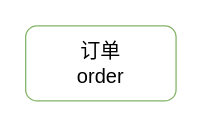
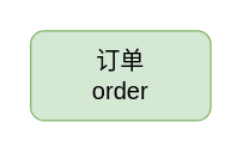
- <mxCell id="2" value="&lt;font style=&quot;font-size: 16px;&quot;&gt;订单&lt;/font&gt;&lt;div&gt;&lt;font style=&quot;font-size: 16px;&quot;&gt;order&lt;/font&gt;&lt;/div&gt;" style="rounded=1;whiteSpace=wrap;html=1;fillColor=#ffffff;strokeColor=#82b366;" vertex="1" parent="1"><mxGeometry x="20" y="20" width="120" height="60" as="geometry" /></mxCell>
+ <mxCell id="2" value="&lt;font style=&quot;font-size: 16px;&quot;&gt;订单&lt;/font&gt;&lt;div&gt;&lt;font style=&quot;font-size: 16px;&quot;&gt;order&lt;/font&gt;&lt;/div&gt;" style="rounded=1;whiteSpace=wrap;html=1;fillColor=#d5e8d4;strokeColor=#82b366;" vertex="1" parent="1"><mxGeometry x="20" y="20" width="120" height="60" as="geometry" /></mxCell>
